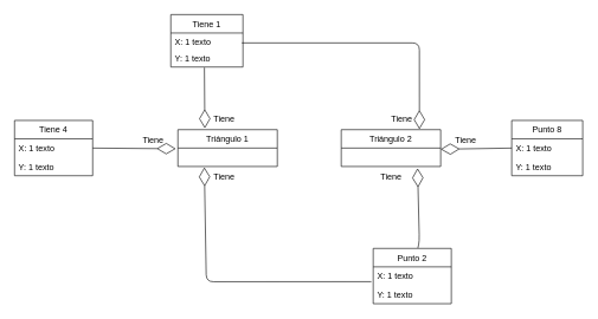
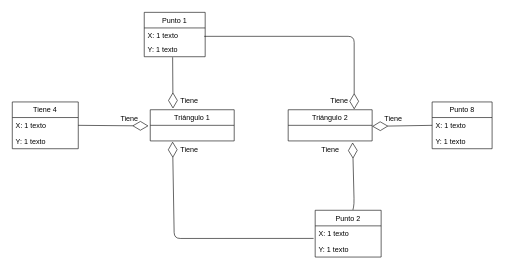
- <mxCell id="10" value="Tiene 1" style="swimlane;fontStyle=0;childLayout=stackLayout;horizontal=1;startSize=26;fillColor=none;horizontalStack=0;resizeParent=1;resizeParentMax=0;resizeLast=0;collapsible=1;marginBottom=0;" vertex="1" parent="1"><mxGeometry x="240" y="20" width="101.59" height="74" as="geometry" /></mxCell>
+ <mxCell id="10" value="Punto 1" style="swimlane;fontStyle=0;childLayout=stackLayout;horizontal=1;startSize=26;fillColor=none;horizontalStack=0;resizeParent=1;resizeParentMax=0;resizeLast=0;collapsible=1;marginBottom=0;" vertex="1" parent="1"><mxGeometry x="240" y="20" width="101.59" height="74" as="geometry" /></mxCell>
